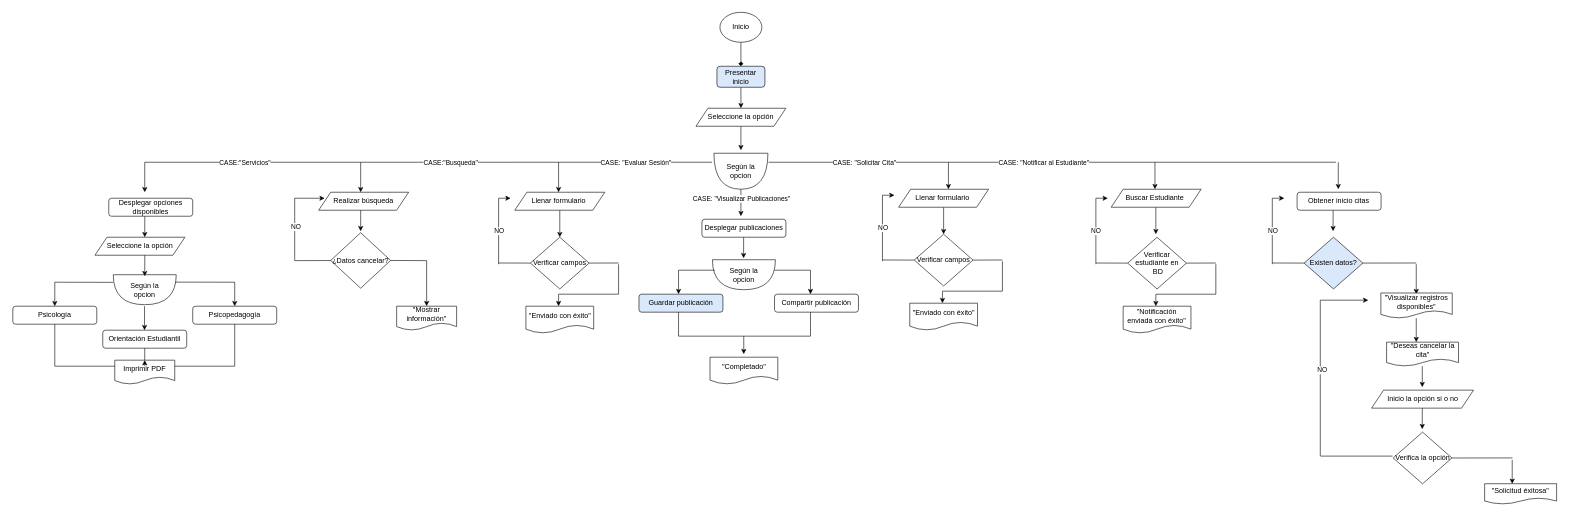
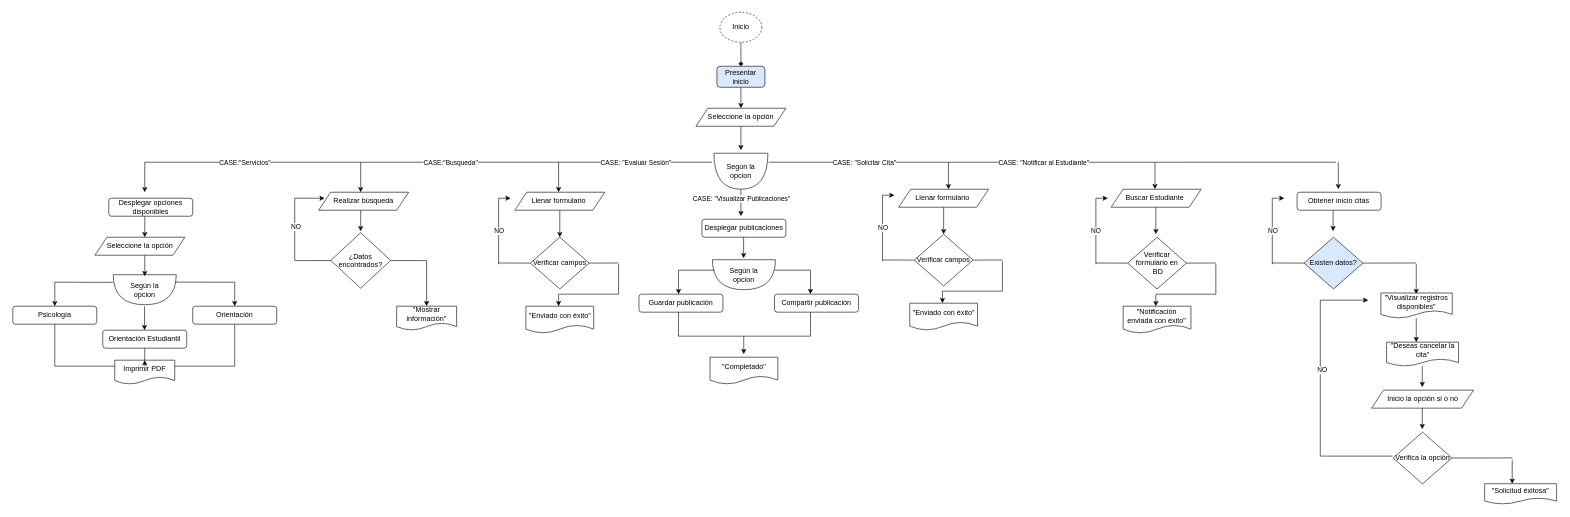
- <mxCell id="3" value="Inicio" style="ellipse;whiteSpace=wrap;html=1;" parent="1" vertex="1"><mxGeometry x="1199" y="20" width="70" height="50" as="geometry" /></mxCell>
+ <mxCell id="3" value="Inicio" style="ellipse;whiteSpace=wrap;html=1;dashed=1;" parent="1" vertex="1"><mxGeometry x="1199" y="20" width="70" height="50" as="geometry" /></mxCell>
- <mxCell id="38" value="¿Datos cancelar?" style="rhombus;whiteSpace=wrap;html=1;" parent="1" vertex="1"><mxGeometry x="550" y="387.54" width="100" height="92.5" as="geometry" /></mxCell>
+ <mxCell id="38" value="¿Datos encontrados?" style="rhombus;whiteSpace=wrap;html=1;" parent="1" vertex="1"><mxGeometry x="550" y="387.54" width="100" height="92.5" as="geometry" /></mxCell>
- <mxCell id="94" value="Verificar estudiante en&lt;br&gt;&amp;nbsp;BD" style="rhombus;whiteSpace=wrap;html=1;" vertex="1" parent="1"><mxGeometry x="1878.83" y="395.08" width="98" height="86.21" as="geometry" /></mxCell>
+ <mxCell id="94" value="Verificar formulario en&lt;br&gt;&amp;nbsp;BD" style="rhombus;whiteSpace=wrap;html=1;" vertex="1" parent="1"><mxGeometry x="1878.83" y="395.08" width="98" height="86.21" as="geometry" /></mxCell>
- <mxCell id="64" value="Guardar publicación" style="rounded=1;whiteSpace=wrap;html=1;fillColor=#dae8fc;" parent="1" vertex="1"><mxGeometry x="1064" y="490" width="140" height="30" as="geometry" /></mxCell>
+ <mxCell id="64" value="Guardar publicación" style="rounded=1;whiteSpace=wrap;html=1;" parent="1" vertex="1"><mxGeometry x="1064" y="490" width="140" height="30" as="geometry" /></mxCell>
- <mxCell id="26" value="Psicopedagogía" style="rounded=1;whiteSpace=wrap;html=1;" parent="1" vertex="1"><mxGeometry x="320" y="510.04" width="140" height="30" as="geometry" /></mxCell>
+ <mxCell id="26" value="Orientación" style="rounded=1;whiteSpace=wrap;html=1;" parent="1" vertex="1"><mxGeometry x="320" y="510.04" width="140" height="30" as="geometry" /></mxCell>
